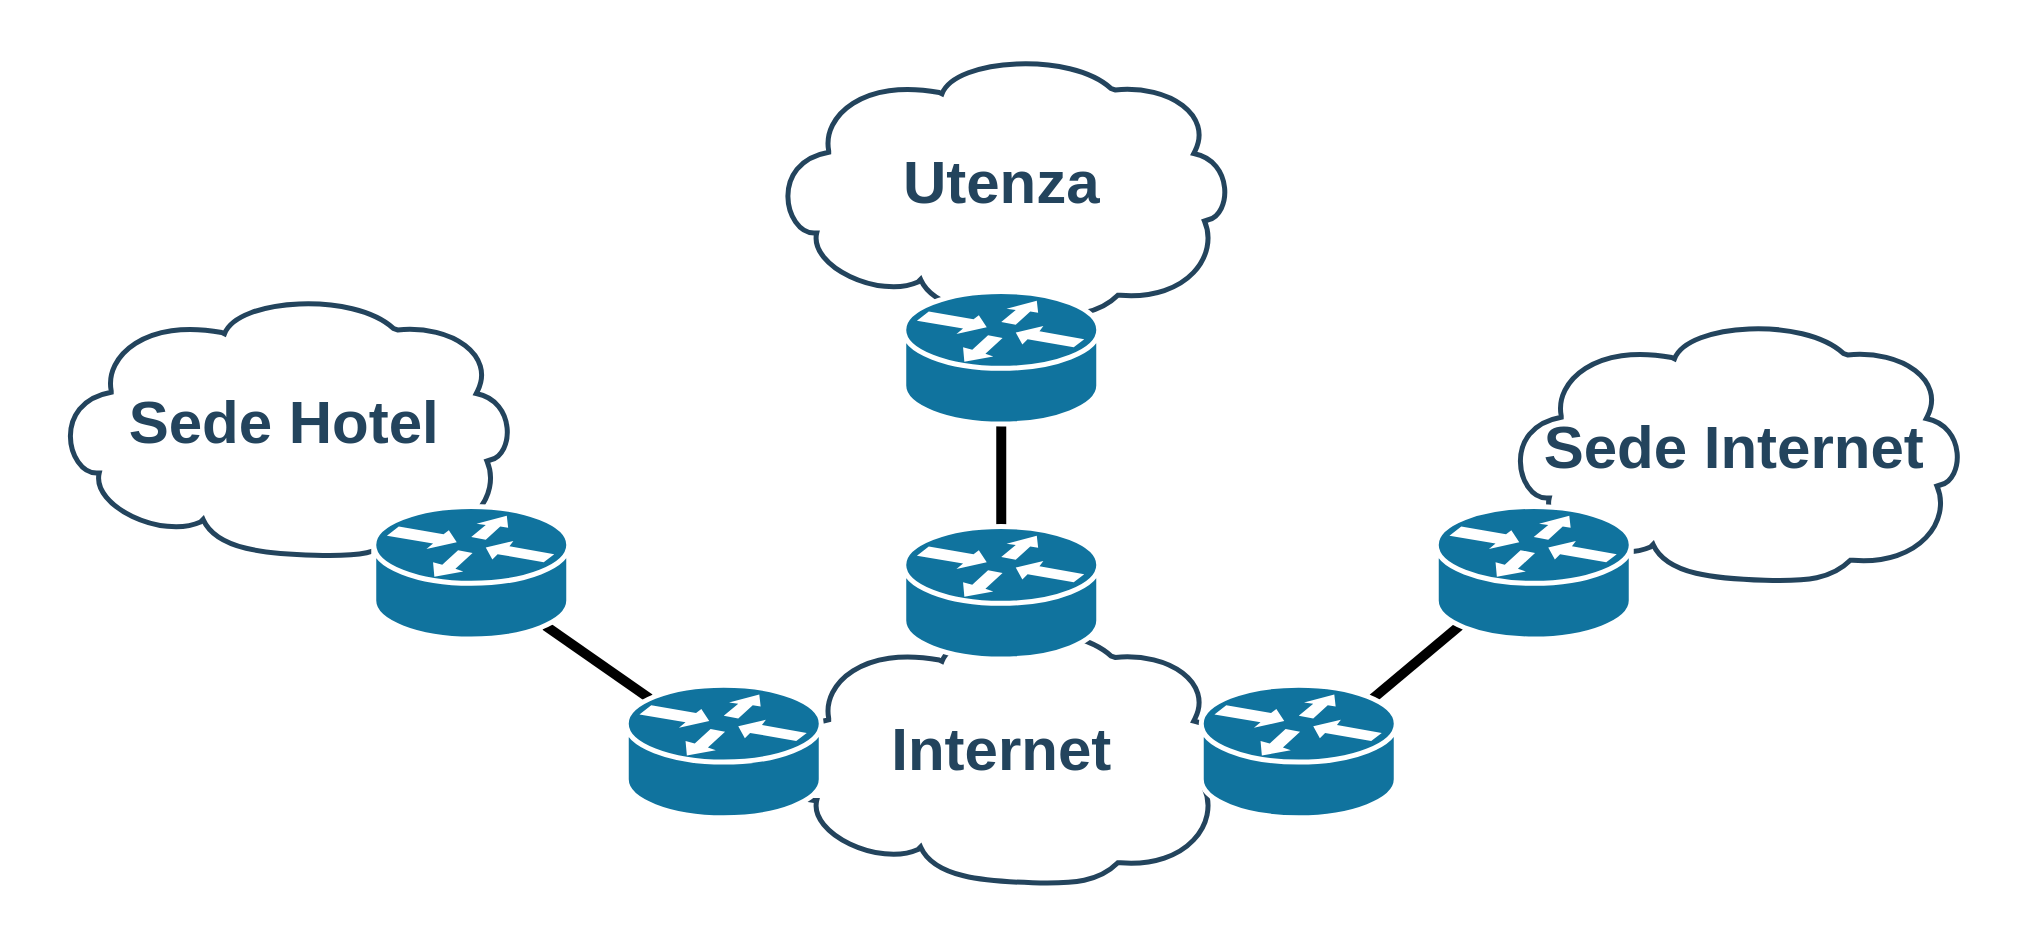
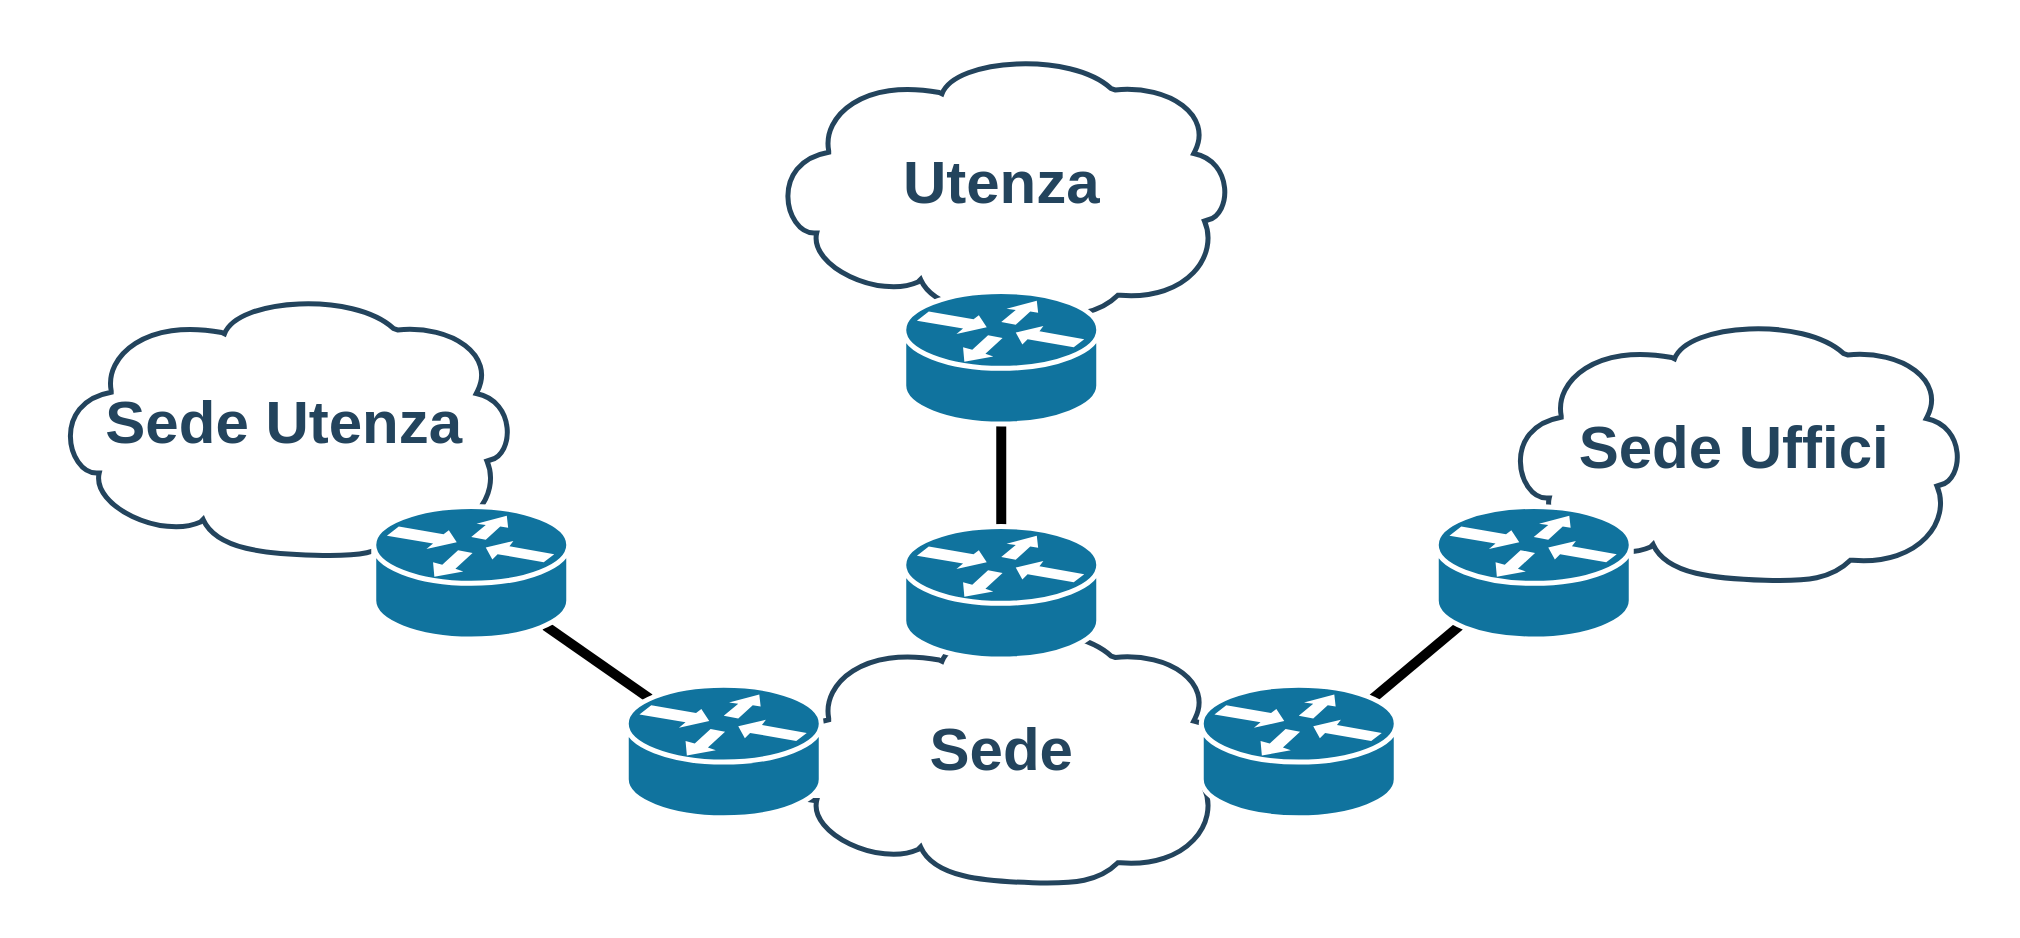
- <mxCell id="5" value="Sede Hotel" style="shape=mxgraph.cisco.storage.cloud;html=1;dashed=0;strokeColor=#23445D;fillColor=#ffffff;strokeWidth=2;fontFamily=Helvetica;fontSize=24;fontColor=#23445D;align=center;fontStyle=1" vertex="1" parent="1"><mxGeometry x="20" y="116" width="186" height="106" as="geometry" /></mxCell>
+ <mxCell id="5" value="Sede Utenza" style="shape=mxgraph.cisco.storage.cloud;html=1;dashed=0;strokeColor=#23445D;fillColor=#ffffff;strokeWidth=2;fontFamily=Helvetica;fontSize=24;fontColor=#23445D;align=center;fontStyle=1" vertex="1" parent="1"><mxGeometry x="20" y="116" width="186" height="106" as="geometry" /></mxCell>
- <mxCell id="10" value="Sede Internet" style="shape=mxgraph.cisco.storage.cloud;html=1;dashed=0;strokeColor=#23445D;fillColor=#ffffff;strokeWidth=2;fontFamily=Helvetica;fontSize=24;fontColor=#23445D;align=center;fontStyle=1" vertex="1" parent="1"><mxGeometry x="600" y="126" width="186" height="106" as="geometry" /></mxCell>
+ <mxCell id="10" value="Sede Uffici" style="shape=mxgraph.cisco.storage.cloud;html=1;dashed=0;strokeColor=#23445D;fillColor=#ffffff;strokeWidth=2;fontFamily=Helvetica;fontSize=24;fontColor=#23445D;align=center;fontStyle=1" vertex="1" parent="1"><mxGeometry x="600" y="126" width="186" height="106" as="geometry" /></mxCell>
- <mxCell id="2" value="Internet" style="shape=mxgraph.cisco.storage.cloud;html=1;dashed=0;strokeColor=#23445D;fillColor=#ffffff;strokeWidth=2;fontFamily=Helvetica;fontSize=24;fontColor=#23445D;align=center;fontStyle=1" parent="1" vertex="1"><mxGeometry x="307" y="247" width="186" height="106" as="geometry" /></mxCell>
+ <mxCell id="2" value="Sede" style="shape=mxgraph.cisco.storage.cloud;html=1;dashed=0;strokeColor=#23445D;fillColor=#ffffff;strokeWidth=2;fontFamily=Helvetica;fontSize=24;fontColor=#23445D;align=center;fontStyle=1" parent="1" vertex="1"><mxGeometry x="307" y="247" width="186" height="106" as="geometry" /></mxCell>
